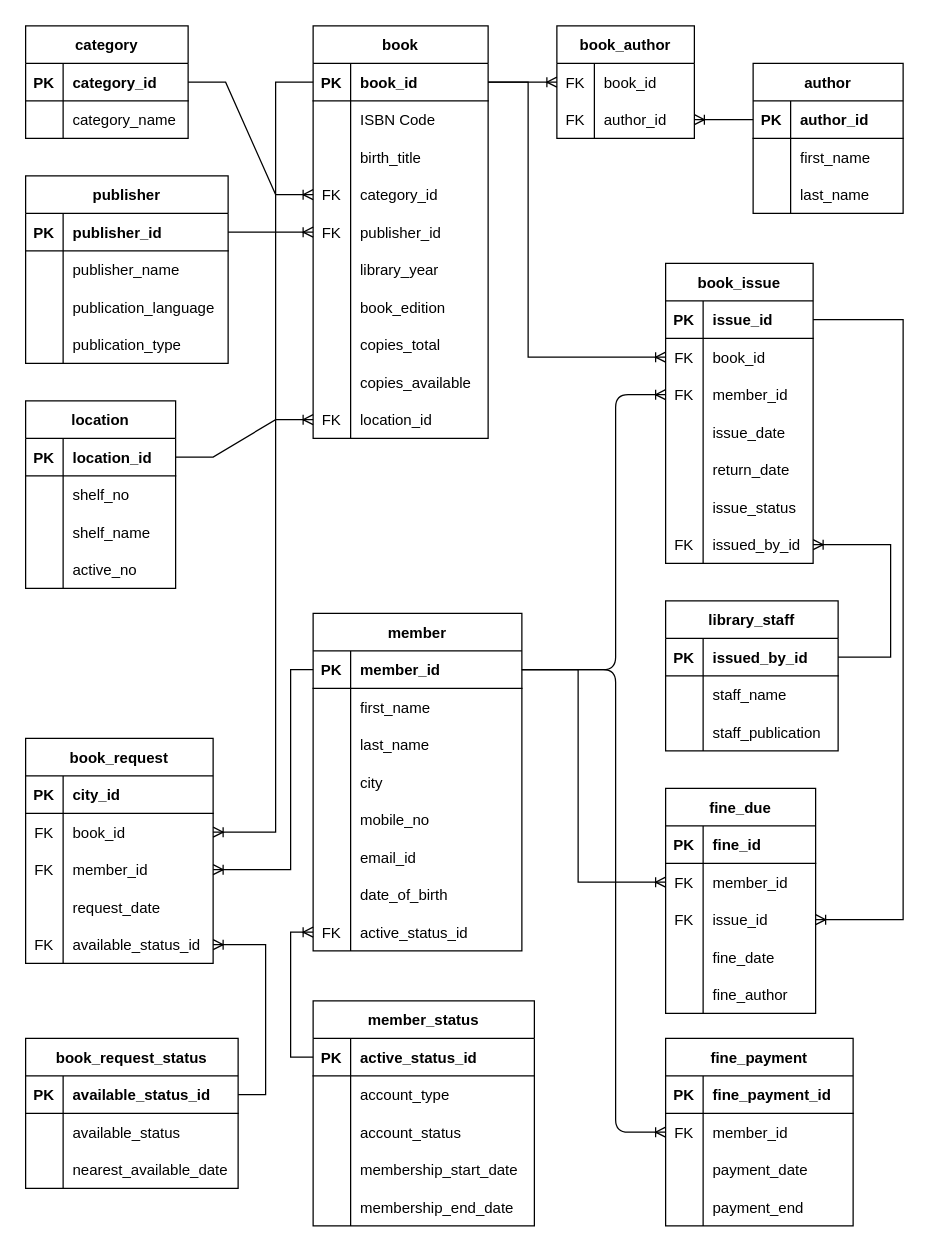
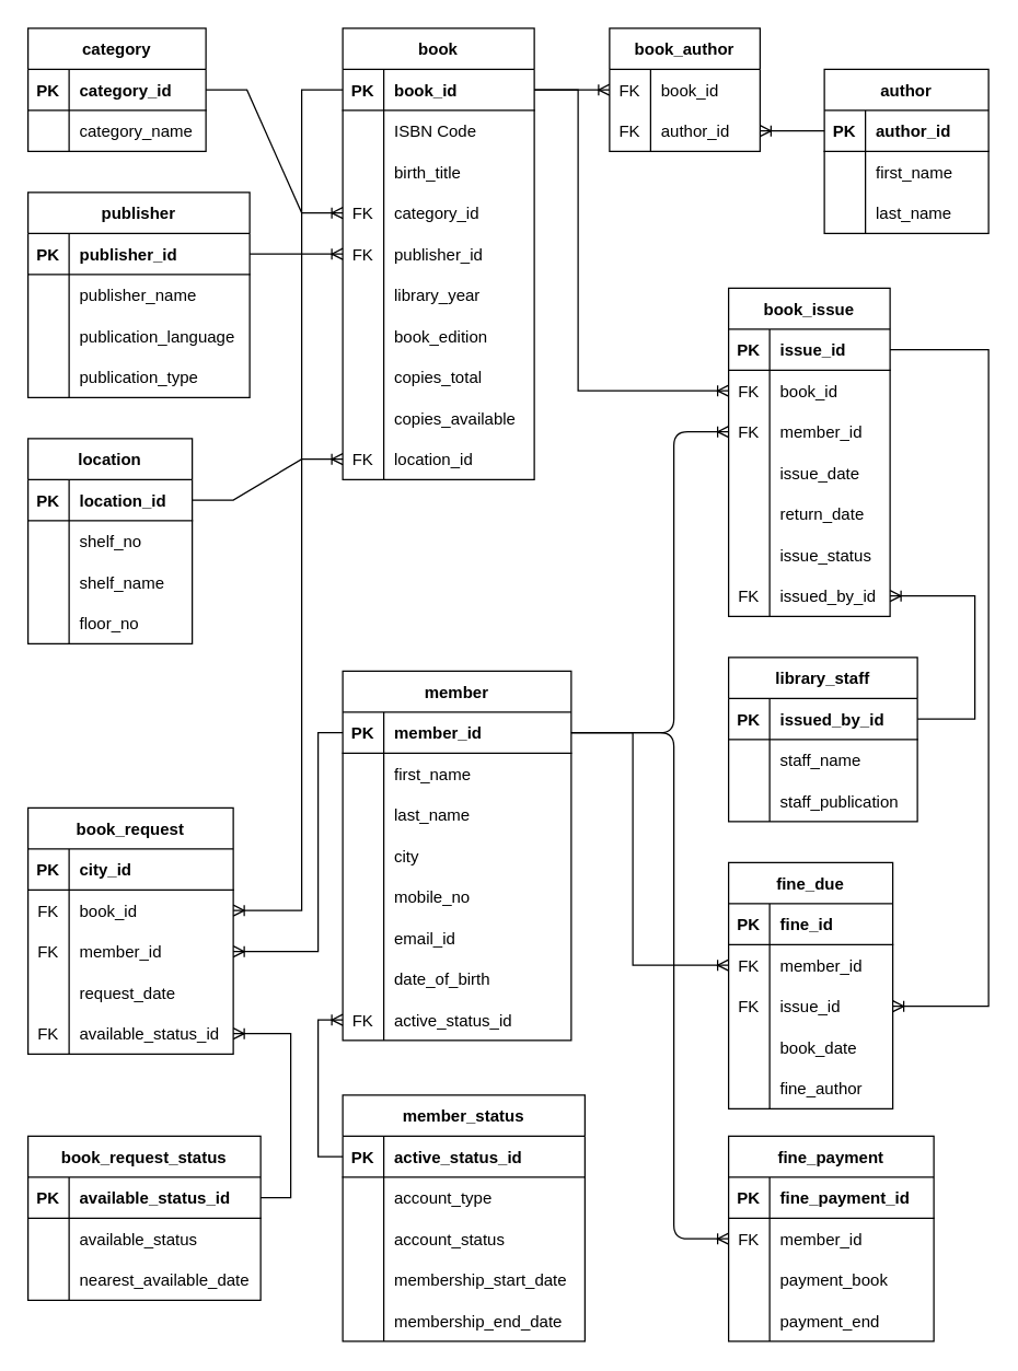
- <mxCell id="65" value="active_no" style="shape=partialRectangle;connectable=0;fillColor=none;top=0;left=0;bottom=0;right=0;align=left;spacingLeft=6;overflow=hidden;" parent="63" vertex="1"><mxGeometry x="30" width="90" height="30" as="geometry"><mxRectangle width="90" height="30" as="alternateBounds" /></mxGeometry></mxCell>
+ <mxCell id="65" value="floor_no" style="shape=partialRectangle;connectable=0;fillColor=none;top=0;left=0;bottom=0;right=0;align=left;spacingLeft=6;overflow=hidden;" parent="63" vertex="1"><mxGeometry x="30" width="90" height="30" as="geometry"><mxRectangle width="90" height="30" as="alternateBounds" /></mxGeometry></mxCell>
- <mxCell id="165" value="fine_date" style="shape=partialRectangle;connectable=0;fillColor=none;top=0;left=0;bottom=0;right=0;align=left;spacingLeft=6;overflow=hidden;" parent="163" vertex="1"><mxGeometry x="30" width="90" height="30" as="geometry"><mxRectangle width="90" height="30" as="alternateBounds" /></mxGeometry></mxCell>
+ <mxCell id="165" value="book_date" style="shape=partialRectangle;connectable=0;fillColor=none;top=0;left=0;bottom=0;right=0;align=left;spacingLeft=6;overflow=hidden;" parent="163" vertex="1"><mxGeometry x="30" width="90" height="30" as="geometry"><mxRectangle width="90" height="30" as="alternateBounds" /></mxGeometry></mxCell>
- <mxCell id="210" value="payment_date" style="shape=partialRectangle;connectable=0;fillColor=none;top=0;left=0;bottom=0;right=0;align=left;spacingLeft=6;overflow=hidden;" parent="208" vertex="1"><mxGeometry x="30" width="120" height="30" as="geometry"><mxRectangle width="120" height="30" as="alternateBounds" /></mxGeometry></mxCell>
+ <mxCell id="210" value="payment_book" style="shape=partialRectangle;connectable=0;fillColor=none;top=0;left=0;bottom=0;right=0;align=left;spacingLeft=6;overflow=hidden;" parent="208" vertex="1"><mxGeometry x="30" width="120" height="30" as="geometry"><mxRectangle width="120" height="30" as="alternateBounds" /></mxGeometry></mxCell>
